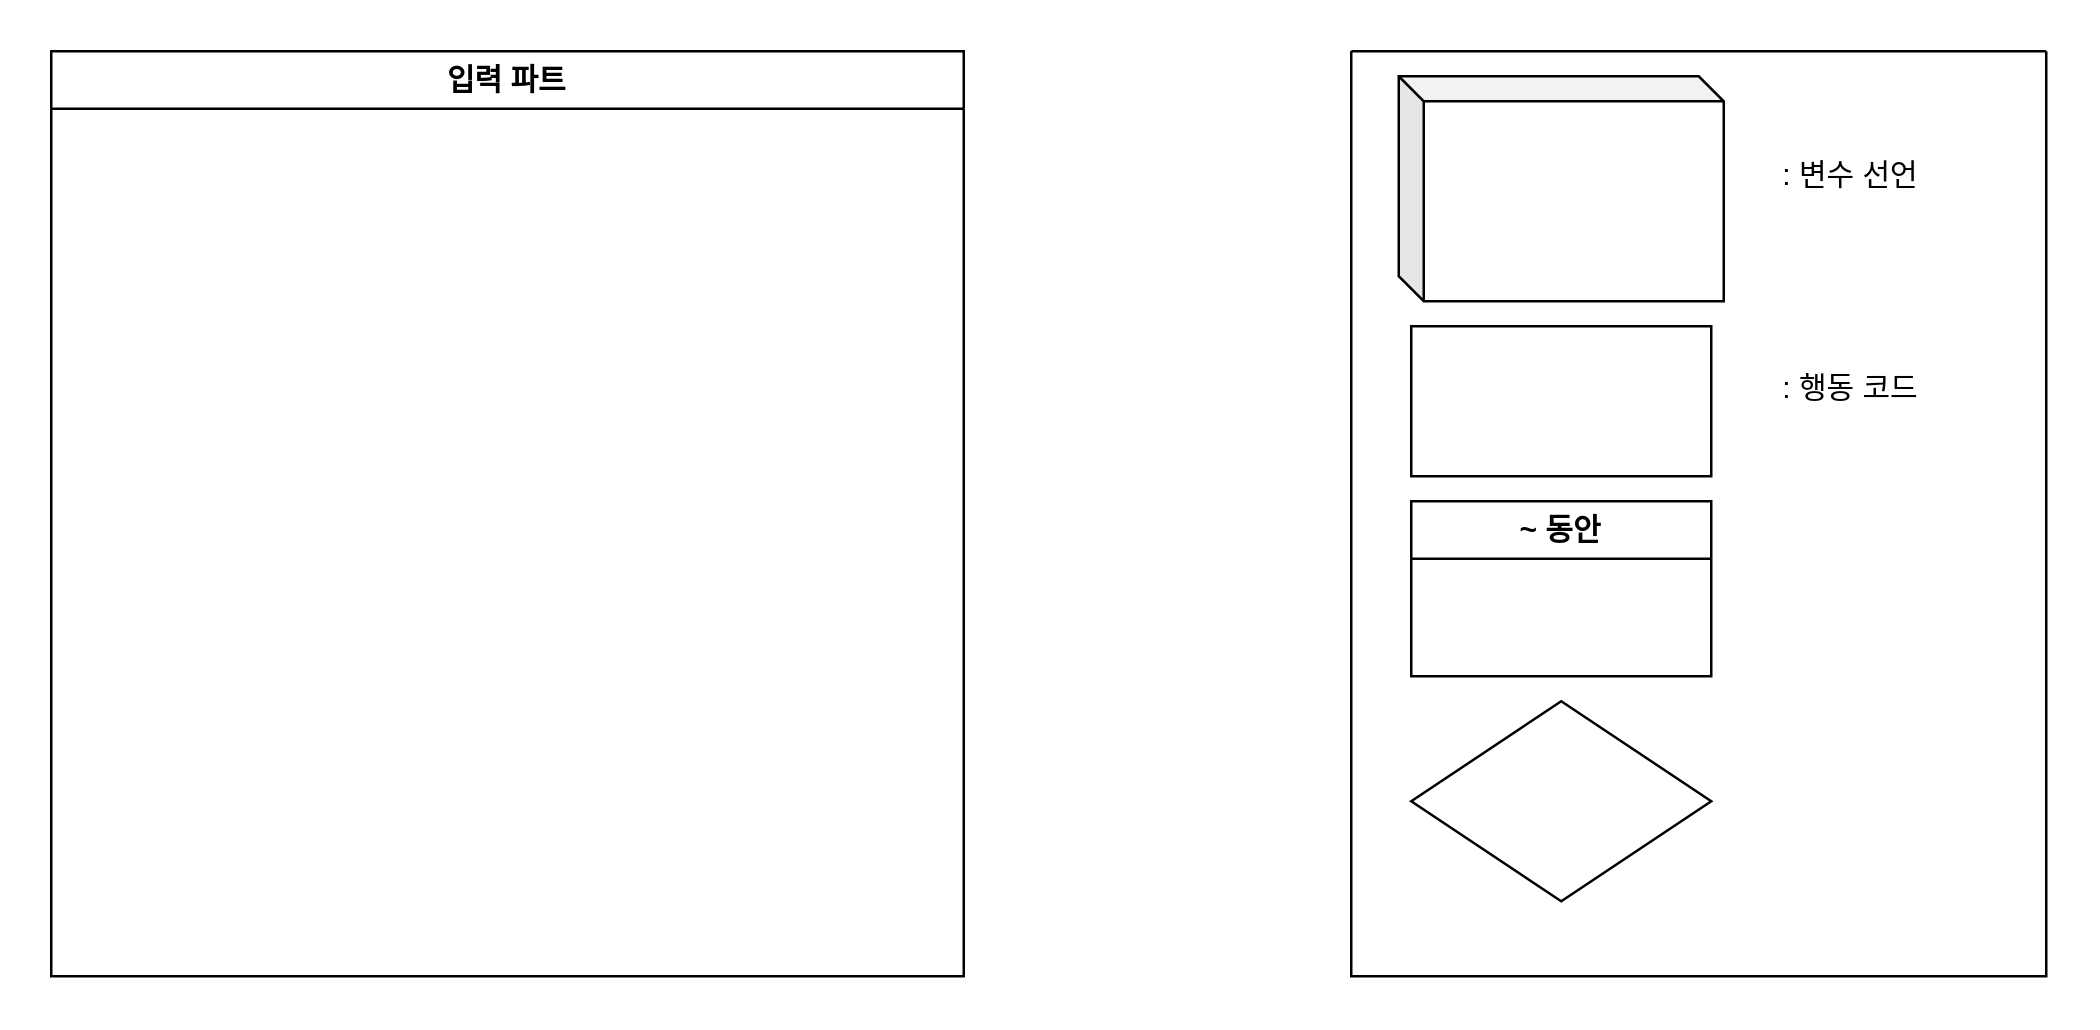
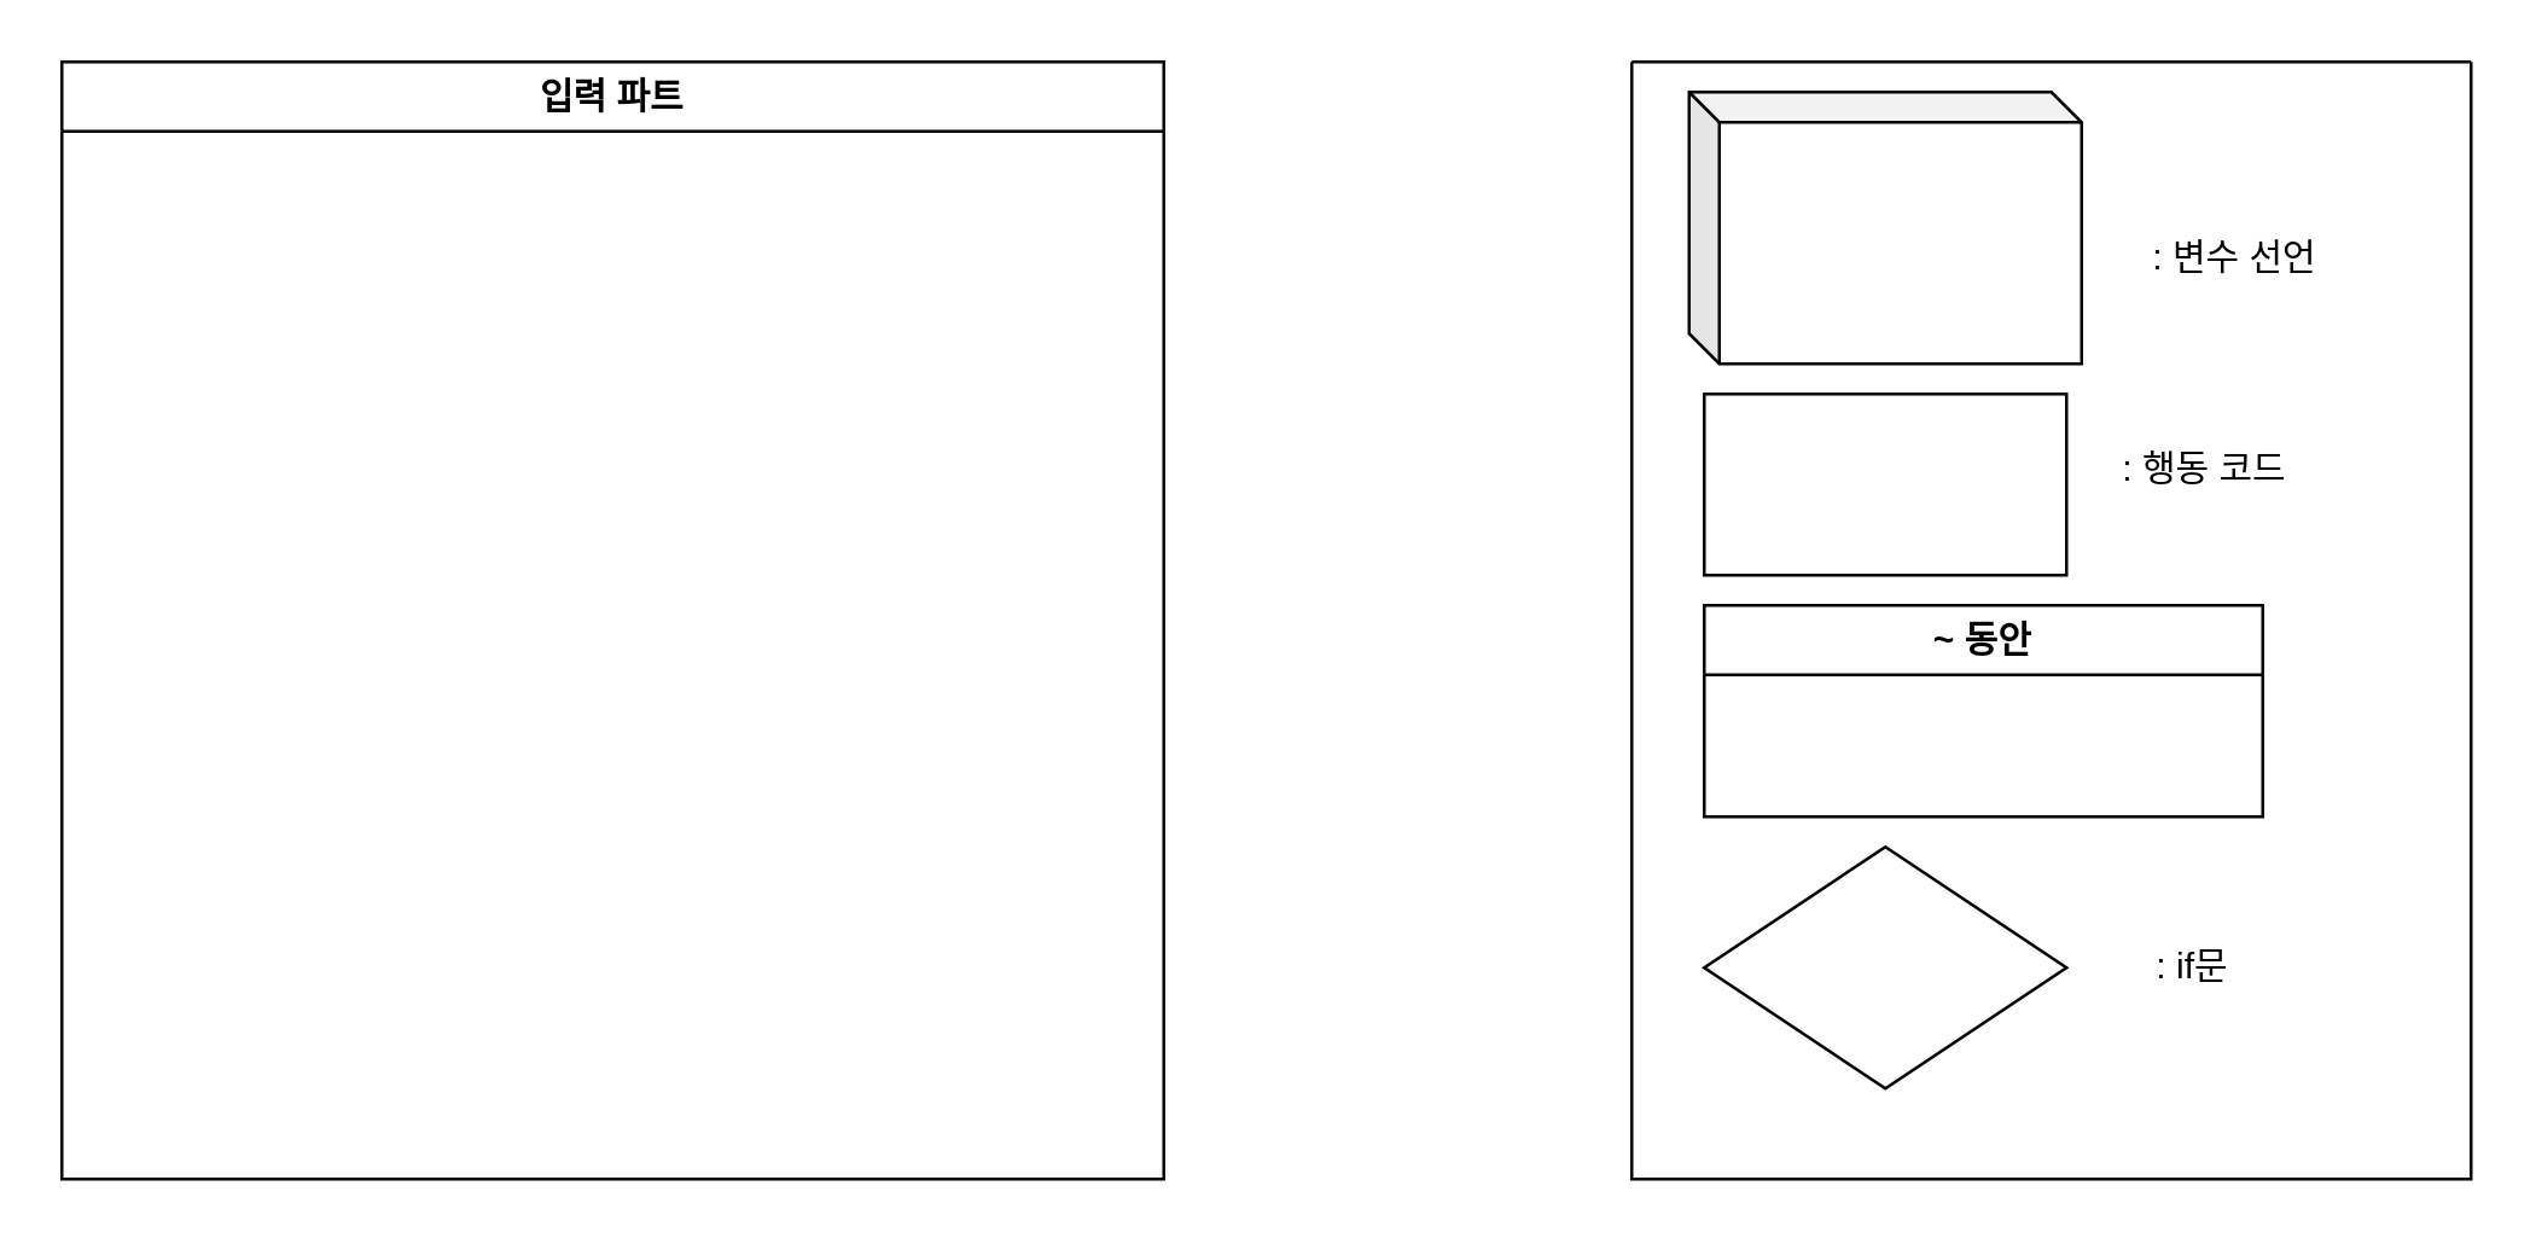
- <mxCell id="3" value=": 변수 선언" style="text;html=1;align=center;verticalAlign=middle;whiteSpace=wrap;rounded=0;" vertex="1" parent="2"><mxGeometry x="170" y="35" width="60" height="30" as="geometry" /></mxCell>
+ <mxCell id="3" value=": 변수 선언" style="text;html=1;align=center;verticalAlign=middle;whiteSpace=wrap;rounded=0;" vertex="1" parent="2"><mxGeometry x="170" y="50" width="60" height="30" as="geometry" /></mxCell>
- <mxCell id="5" value=": 행동 코드" style="text;html=1;align=center;verticalAlign=middle;whiteSpace=wrap;rounded=0;" vertex="1" parent="2"><mxGeometry x="170" y="120" width="60" height="30" as="geometry" /></mxCell>
+ <mxCell id="5" value=": 행동 코드" style="text;html=1;align=center;verticalAlign=middle;whiteSpace=wrap;rounded=0;" vertex="1" parent="2"><mxGeometry x="160" y="120" width="60" height="30" as="geometry" /></mxCell>
- <mxCell id="6" value="~ 동안" style="swimlane;whiteSpace=wrap;html=1;" vertex="1" parent="2"><mxGeometry x="24" y="180" width="120" height="70" as="geometry" /></mxCell>
+ <mxCell id="6" value="~ 동안" style="swimlane;whiteSpace=wrap;html=1;" vertex="1" parent="2"><mxGeometry x="24" y="180" width="185" height="70" as="geometry" /></mxCell>
+ <mxCell id="8" value=": if문" style="text;html=1;align=center;verticalAlign=middle;whiteSpace=wrap;rounded=0;" vertex="1" parent="2"><mxGeometry x="156" y="285" width="60" height="30" as="geometry" /></mxCell>
